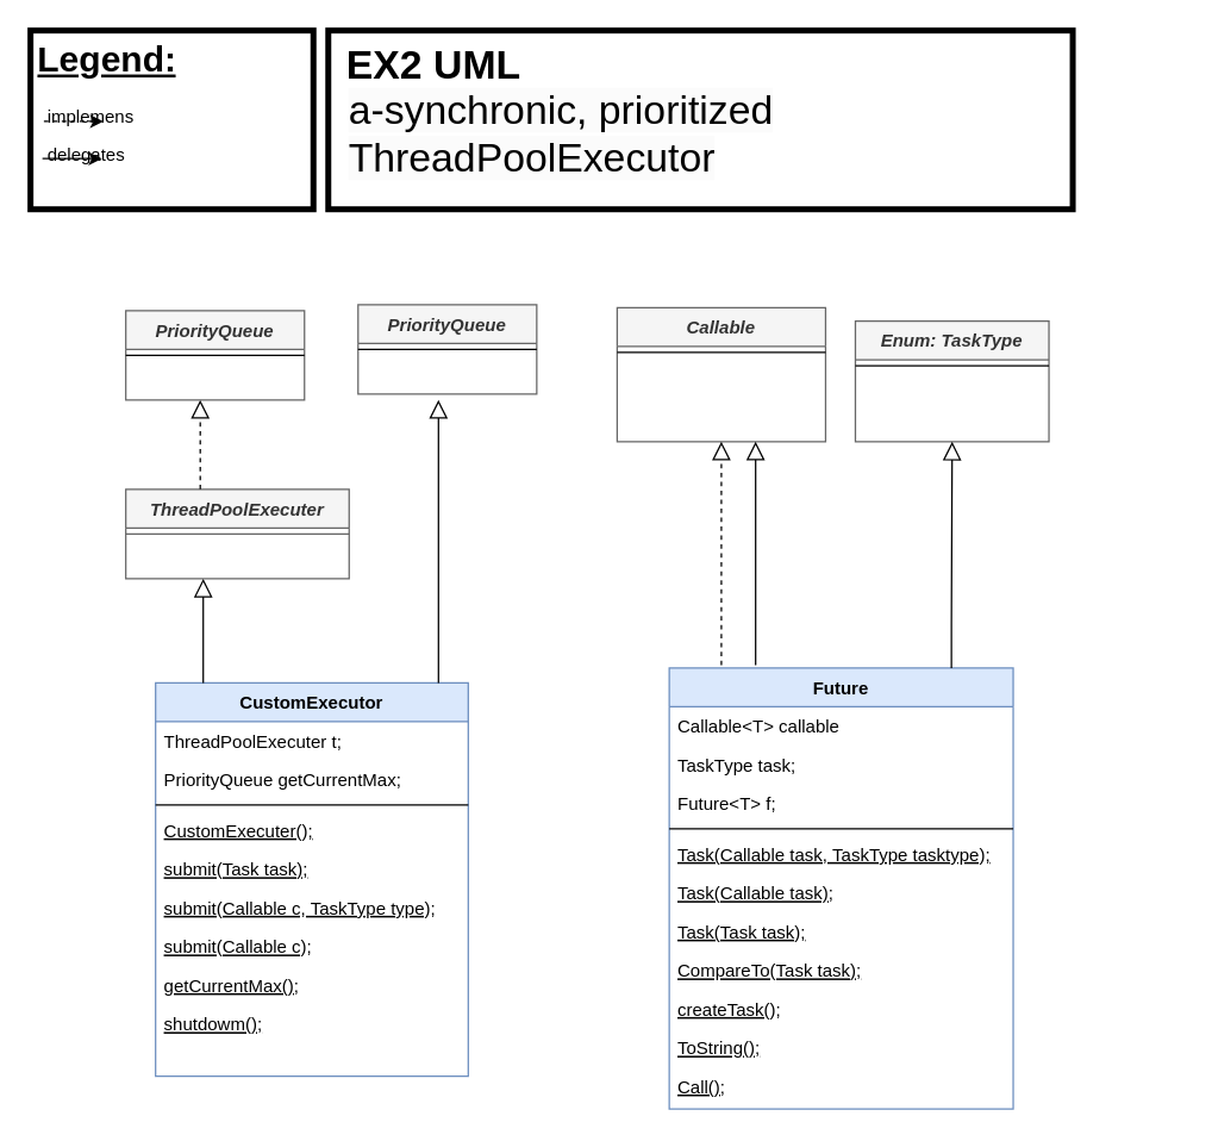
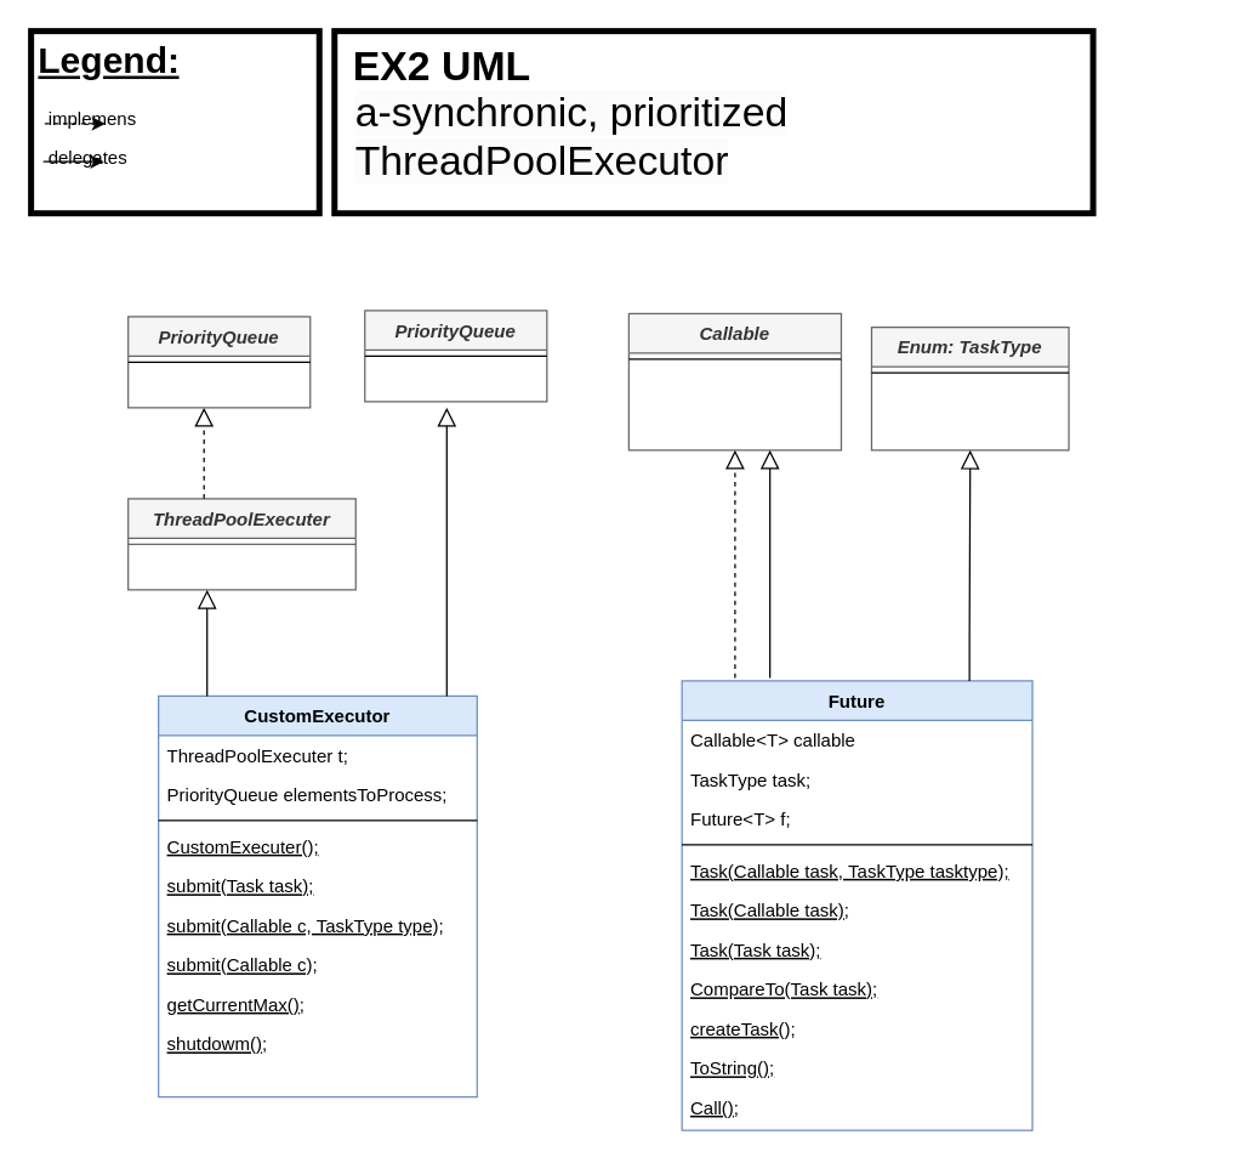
- <mxCell id="6" value="PriorityQueue getCurrentMax;" style="text;align=left;verticalAlign=top;spacingLeft=4;spacingRight=4;overflow=hidden;rotatable=0;points=[[0,0.5],[1,0.5]];portConstraint=eastwest;rounded=0;shadow=0;html=0;" parent="4" vertex="1"><mxGeometry y="52" width="210" height="26" as="geometry" /></mxCell>
+ <mxCell id="6" value="PriorityQueue elementsToProcess;" style="text;align=left;verticalAlign=top;spacingLeft=4;spacingRight=4;overflow=hidden;rotatable=0;points=[[0,0.5],[1,0.5]];portConstraint=eastwest;rounded=0;shadow=0;html=0;" parent="4" vertex="1"><mxGeometry y="52" width="210" height="26" as="geometry" /></mxCell>
